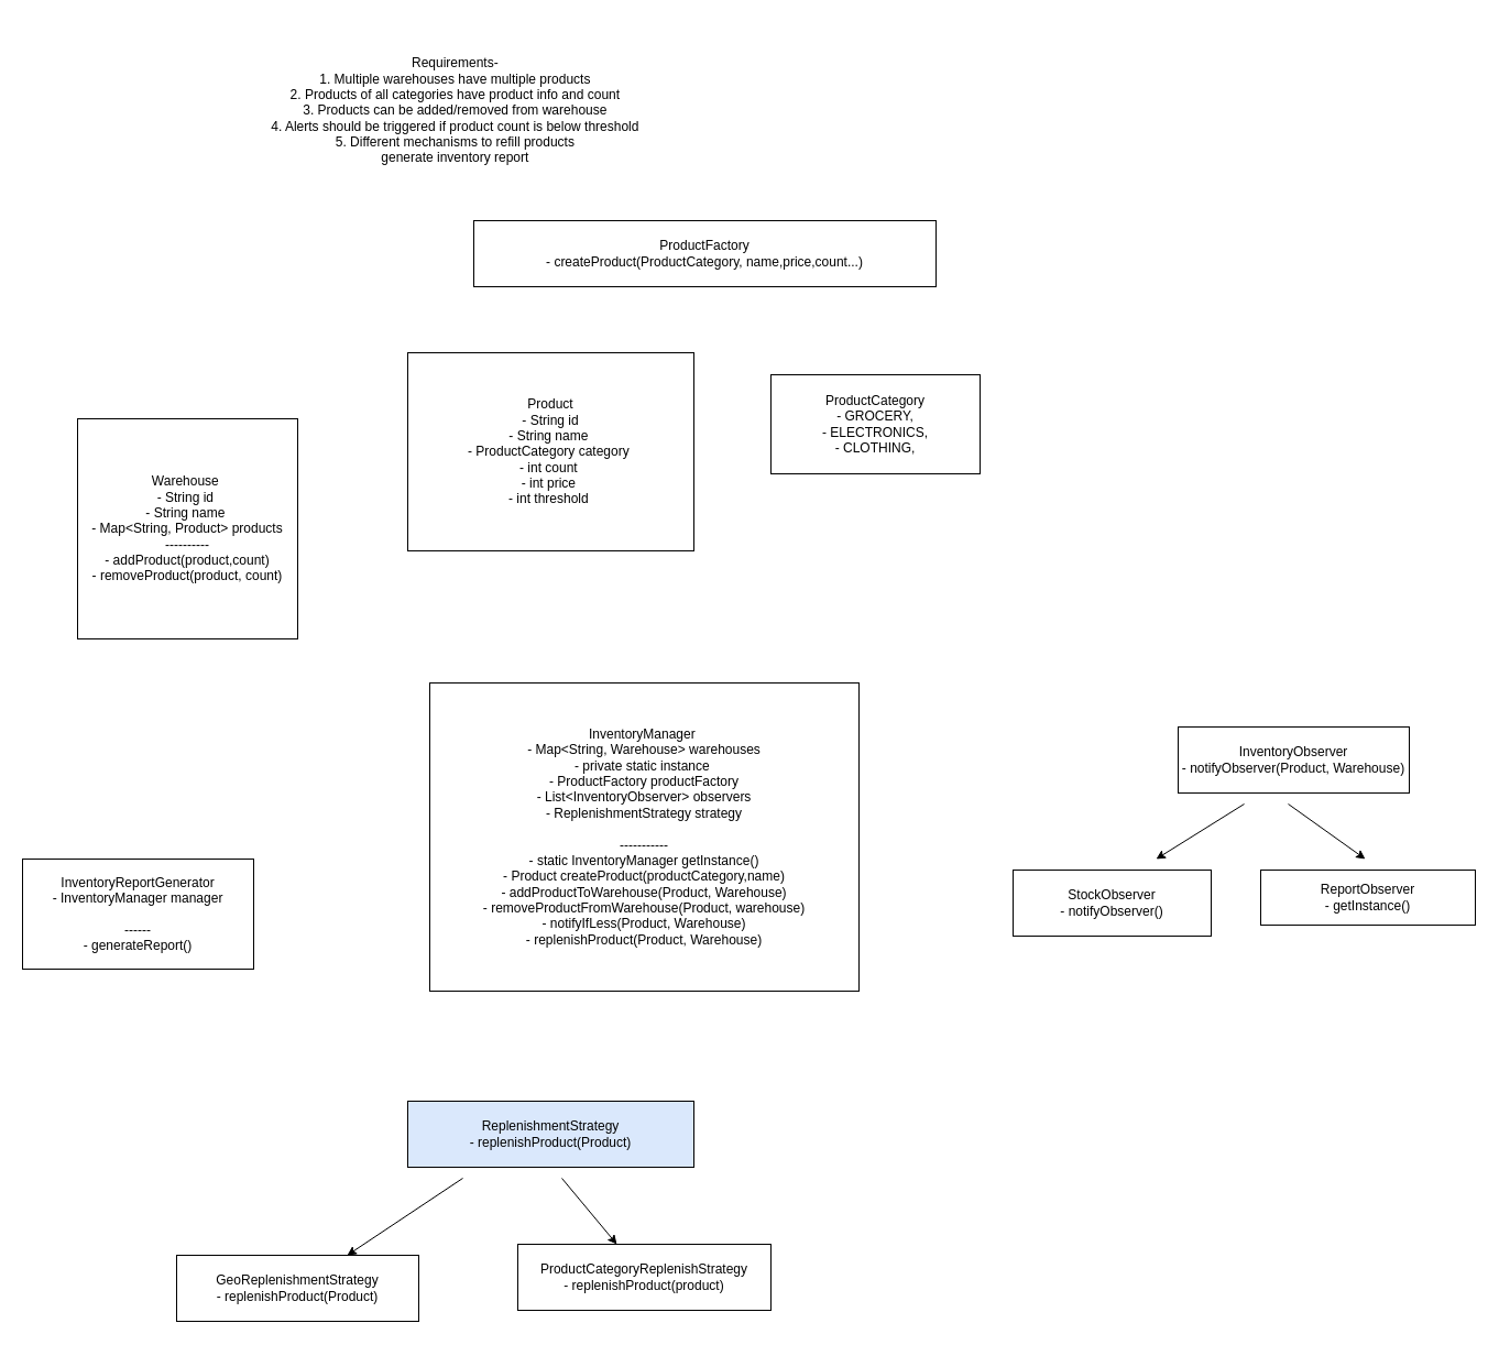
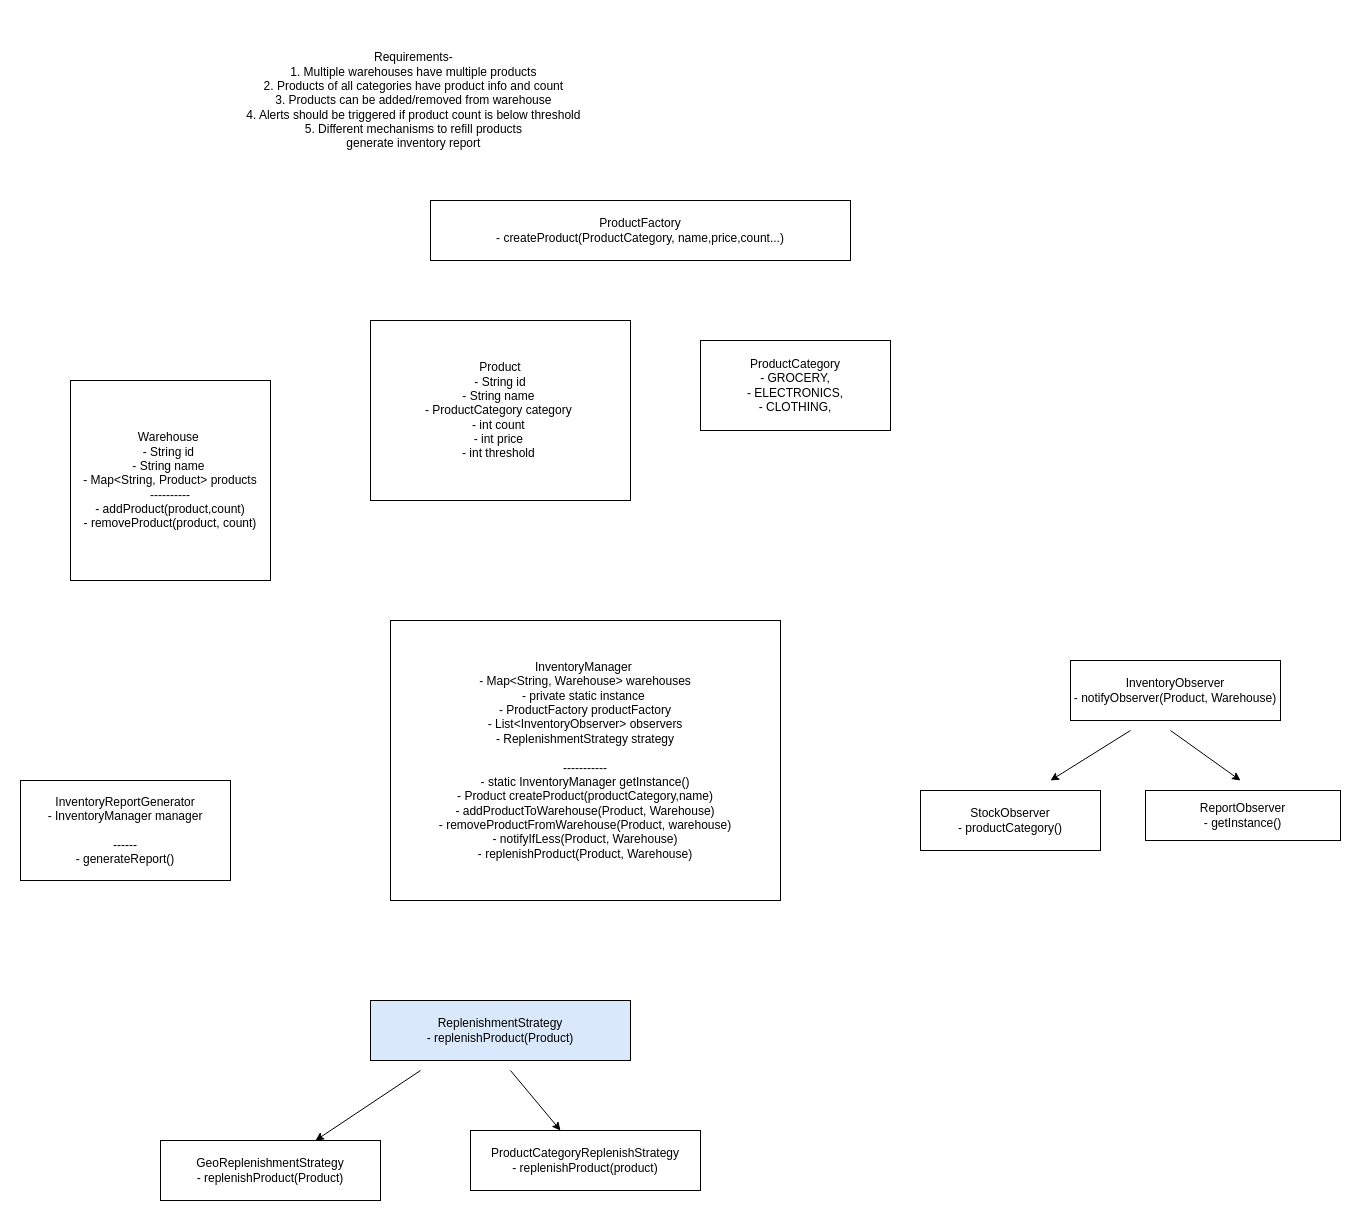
- <mxCell id="9" value="StockObserver&lt;div&gt;- notifyObserver()&lt;/div&gt;" style="rounded=0;whiteSpace=wrap;html=1;" vertex="1" parent="1"><mxGeometry x="920" y="790" width="180" height="60" as="geometry" /></mxCell>
+ <mxCell id="9" value="StockObserver&lt;div&gt;- productCategory()&lt;/div&gt;" style="rounded=0;whiteSpace=wrap;html=1;" vertex="1" parent="1"><mxGeometry x="920" y="790" width="180" height="60" as="geometry" /></mxCell>
